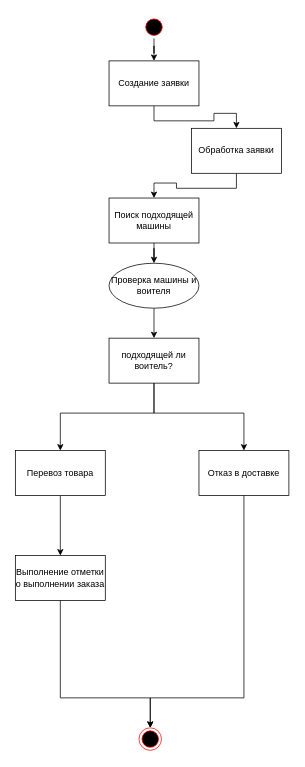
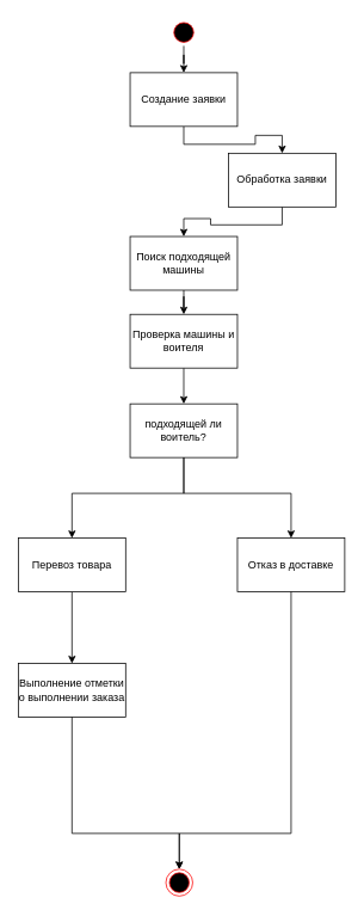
- <mxCell id="12" value="&lt;font color=&quot;#000000&quot;&gt;Проверка машины и воителя&lt;/font&gt;" style="ellipse;whiteSpace=wrap;html=1;fillColor=rgb(255, 255, 255);strokeColor=rgb(0, 0, 0);fontColor=#FFFFFF;" parent="1" vertex="1"><mxGeometry x="145" y="350" width="120" height="60" as="geometry" /></mxCell>
+ <mxCell id="12" value="&lt;font color=&quot;#000000&quot;&gt;Проверка машины и воителя&lt;/font&gt;" style="whiteSpace=wrap;html=1;fillColor=rgb(255, 255, 255);strokeColor=rgb(0, 0, 0);fontColor=#FFFFFF;rounded=0;" parent="1" vertex="1"><mxGeometry x="145" y="350" width="120" height="60" as="geometry" /></mxCell>
